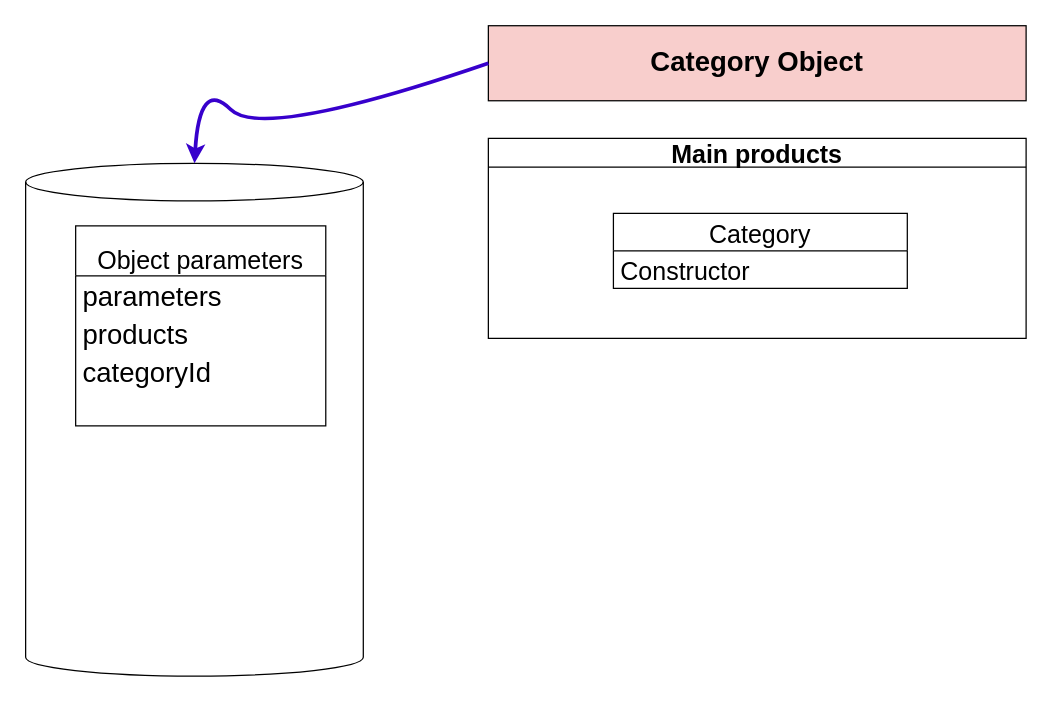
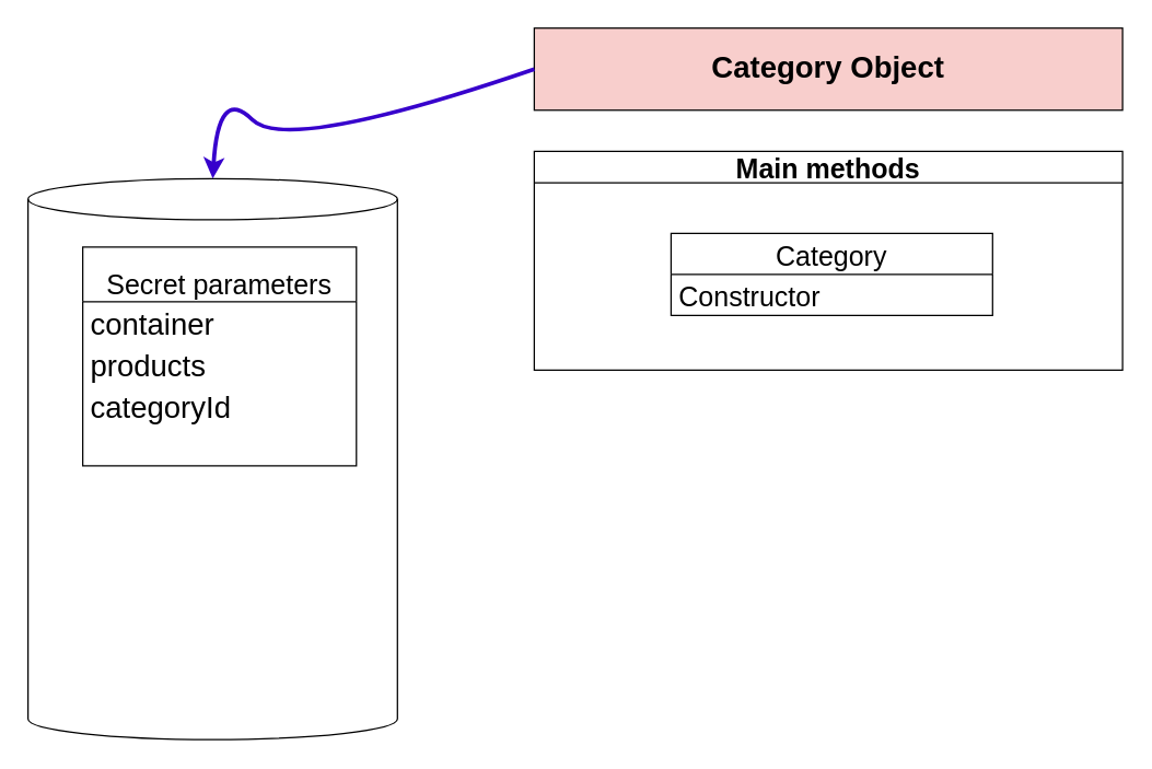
- <mxCell id="10" value="Main products" style="swimlane;fontSize=20;" vertex="1" parent="1"><mxGeometry x="390" y="110" width="430" height="160" as="geometry" /></mxCell>
+ <mxCell id="10" value="Main methods" style="swimlane;fontSize=20;" vertex="1" parent="1"><mxGeometry x="390" y="110" width="430" height="160" as="geometry" /></mxCell>
- <mxCell id="5" value="&#10;Object parameters" style="swimlane;fontStyle=0;childLayout=stackLayout;horizontal=1;startSize=40;horizontalStack=0;resizeParent=1;resizeParentMax=0;resizeLast=0;collapsible=1;marginBottom=0;fontSize=20;verticalAlign=bottom;labelPosition=center;verticalLabelPosition=middle;align=center;" vertex="1" parent="1"><mxGeometry x="60" y="180" width="200" height="160" as="geometry" /></mxCell>
+ <mxCell id="5" value="&#10;Secret parameters" style="swimlane;fontStyle=0;childLayout=stackLayout;horizontal=1;startSize=40;horizontalStack=0;resizeParent=1;resizeParentMax=0;resizeLast=0;collapsible=1;marginBottom=0;fontSize=20;verticalAlign=bottom;labelPosition=center;verticalLabelPosition=middle;align=center;" vertex="1" parent="1"><mxGeometry x="60" y="180" width="200" height="160" as="geometry" /></mxCell>
- <mxCell id="6" value="parameters" style="text;strokeColor=none;fillColor=none;align=left;verticalAlign=middle;spacingLeft=4;spacingRight=4;overflow=hidden;points=[[0,0.5],[1,0.5]];portConstraint=eastwest;rotatable=0;fontSize=22;" vertex="1" parent="5"><mxGeometry y="40" width="200" height="30" as="geometry" /></mxCell>
+ <mxCell id="6" value="container" style="text;strokeColor=none;fillColor=none;align=left;verticalAlign=middle;spacingLeft=4;spacingRight=4;overflow=hidden;points=[[0,0.5],[1,0.5]];portConstraint=eastwest;rotatable=0;fontSize=22;" vertex="1" parent="5"><mxGeometry y="40" width="200" height="30" as="geometry" /></mxCell>
